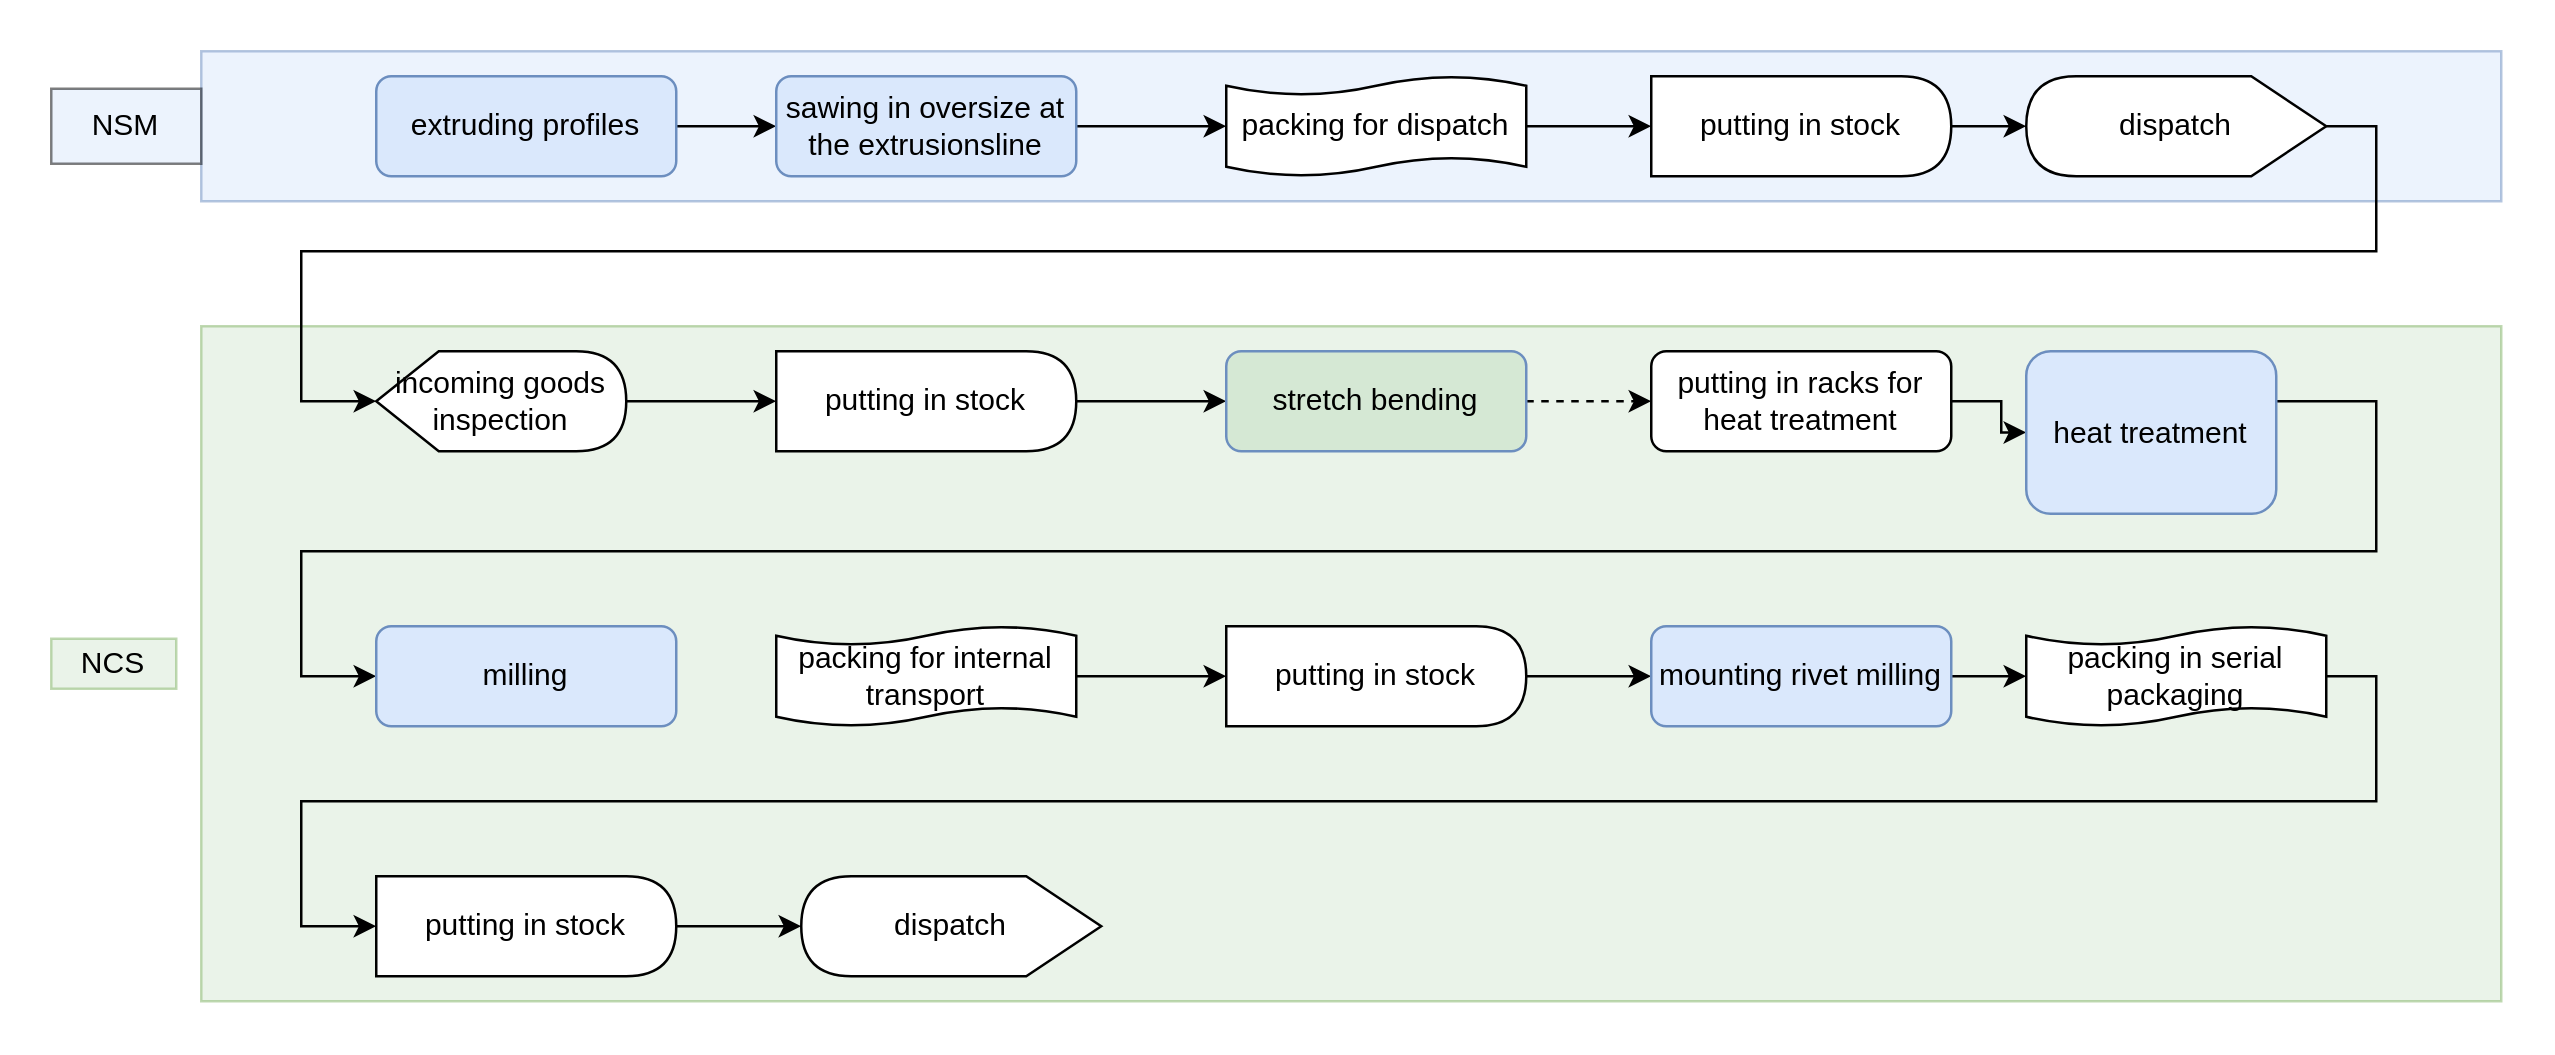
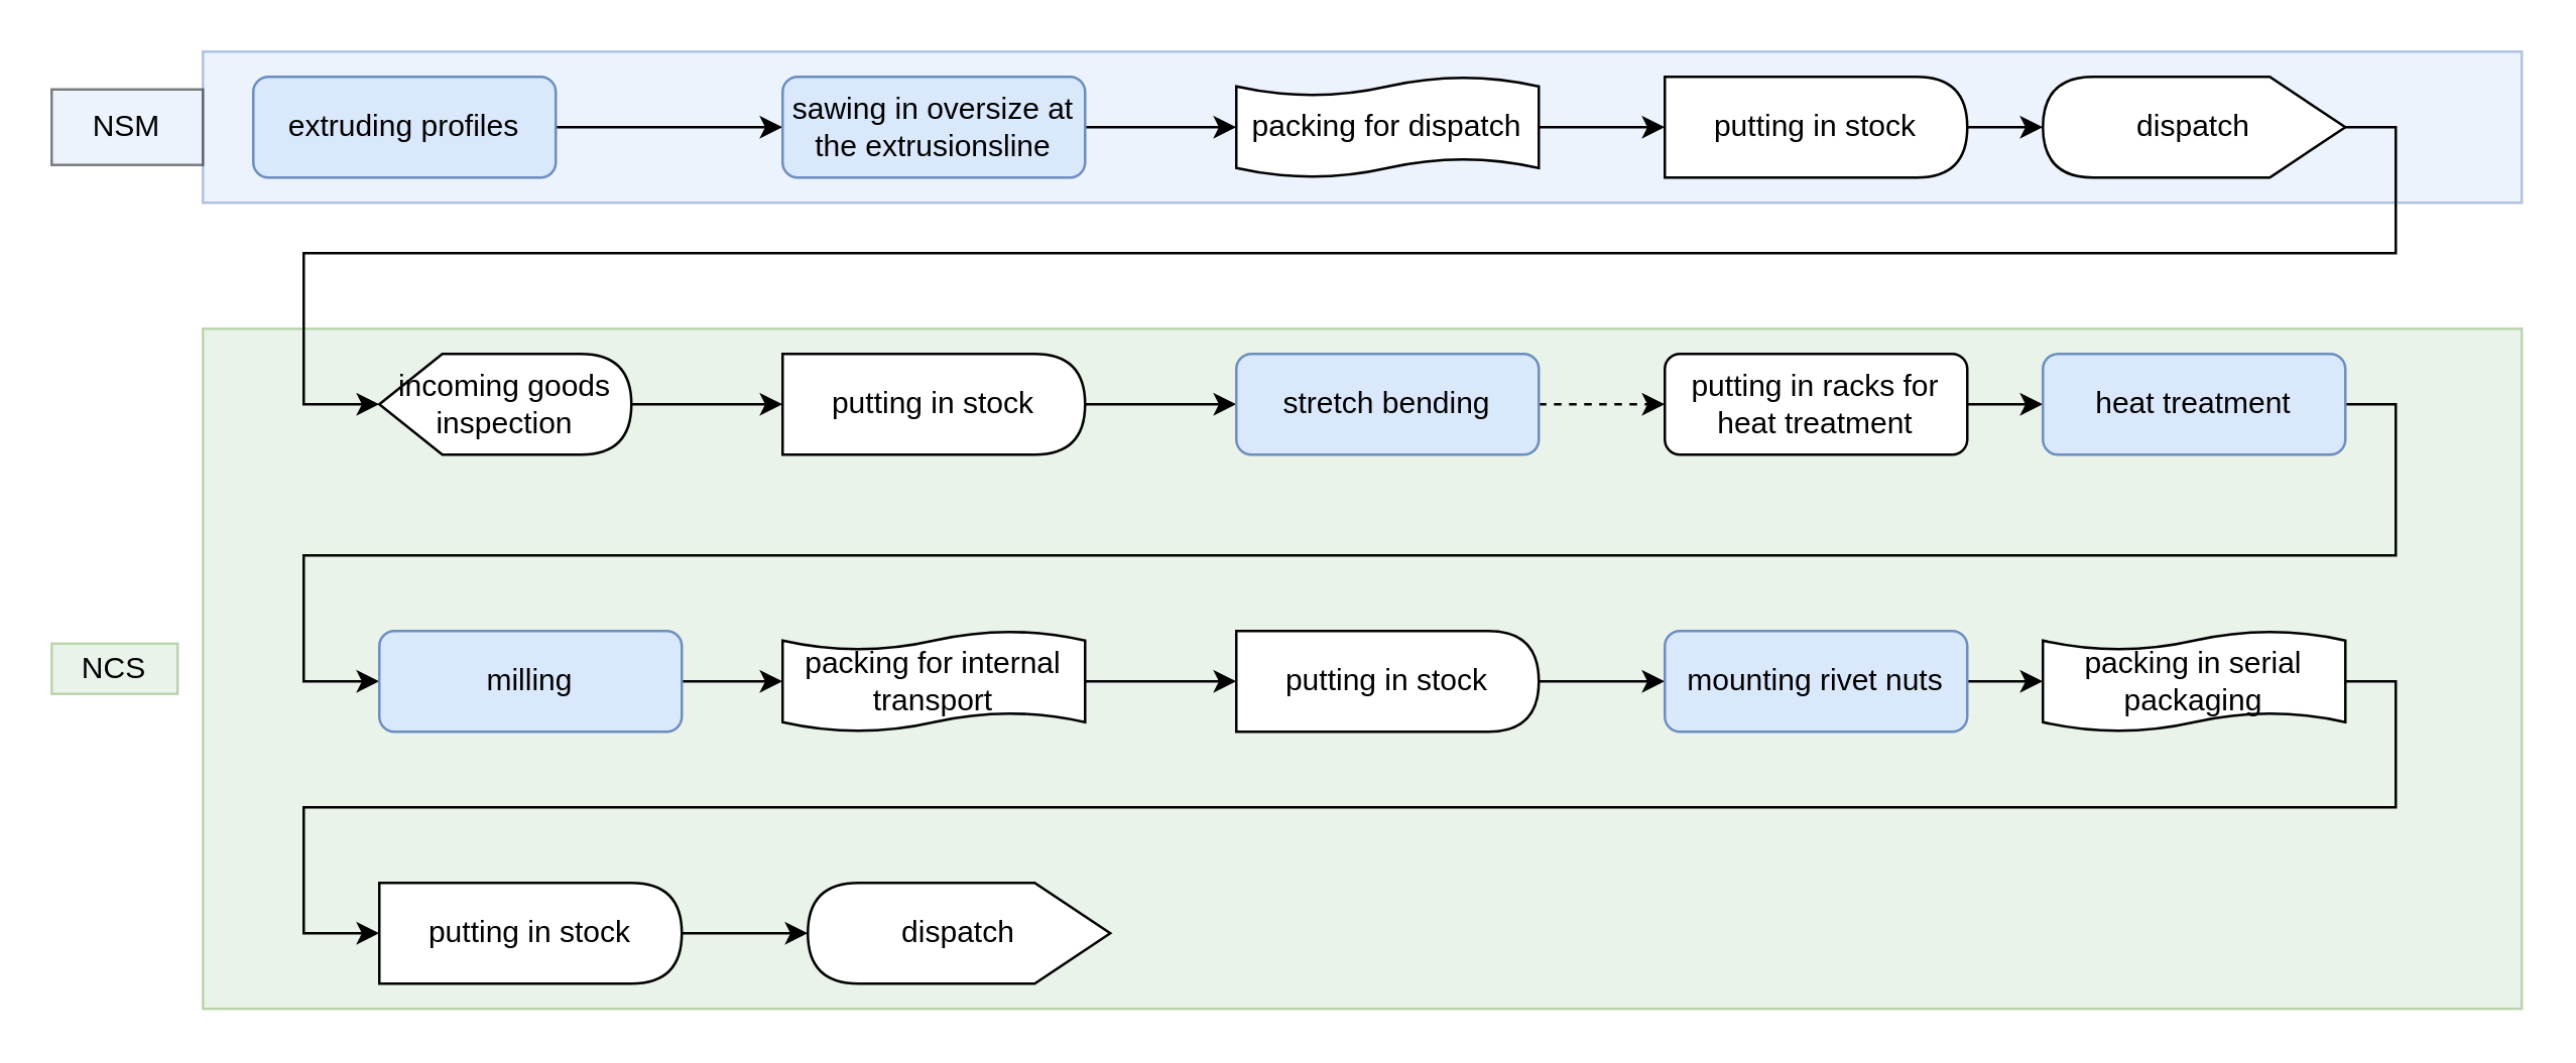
- <mxCell id="5" value="extruding profiles" style="rounded=1;whiteSpace=wrap;html=1;fontSize=12;glass=0;strokeWidth=1;shadow=0;fillColor=#dae8fc;strokeColor=#6c8ebf;" parent="1" vertex="1"><mxGeometry x="150" y="30" width="120" height="40" as="geometry" /></mxCell>
+ <mxCell id="5" value="extruding profiles" style="rounded=1;whiteSpace=wrap;html=1;fontSize=12;glass=0;strokeWidth=1;shadow=0;fillColor=#dae8fc;strokeColor=#6c8ebf;" parent="1" vertex="1"><mxGeometry x="100" y="30" width="120" height="40" as="geometry" /></mxCell>
- <mxCell id="17" value="stretch bending" style="rounded=1;whiteSpace=wrap;html=1;fontSize=12;glass=0;strokeWidth=1;shadow=0;fillColor=#d5e8d4;strokeColor=#6c8ebf;" parent="1" vertex="1"><mxGeometry x="490" y="140" width="120" height="40" as="geometry" /></mxCell>
+ <mxCell id="17" value="stretch bending" style="rounded=1;whiteSpace=wrap;html=1;fontSize=12;glass=0;strokeWidth=1;shadow=0;fillColor=#dae8fc;strokeColor=#6c8ebf;" parent="1" vertex="1"><mxGeometry x="490" y="140" width="120" height="40" as="geometry" /></mxCell>
- <mxCell id="21" value="heat treatment" style="rounded=1;whiteSpace=wrap;html=1;fontSize=12;glass=0;strokeWidth=1;shadow=0;fillColor=#dae8fc;strokeColor=#6c8ebf;" parent="1" vertex="1"><mxGeometry x="810" y="140" width="100" height="65" as="geometry" /></mxCell>
+ <mxCell id="21" value="heat treatment" style="rounded=1;whiteSpace=wrap;html=1;fontSize=12;glass=0;strokeWidth=1;shadow=0;fillColor=#dae8fc;strokeColor=#6c8ebf;" parent="1" vertex="1"><mxGeometry x="810" y="140" width="120" height="40" as="geometry" /></mxCell>
+ <mxCell id="22" value="" style="edgeStyle=orthogonalEdgeStyle;rounded=0;orthogonalLoop=1;jettySize=auto;html=1;" parent="1" source="23" target="25" edge="1"><mxGeometry relative="1" as="geometry" /></mxCell>
- <mxCell id="29" value="mounting rivet milling" style="rounded=1;whiteSpace=wrap;html=1;fontSize=12;glass=0;strokeWidth=1;shadow=0;fillColor=#dae8fc;strokeColor=#6c8ebf;" parent="1" vertex="1"><mxGeometry x="660" y="250" width="120" height="40" as="geometry" /></mxCell>
+ <mxCell id="29" value="mounting rivet nuts" style="rounded=1;whiteSpace=wrap;html=1;fontSize=12;glass=0;strokeWidth=1;shadow=0;fillColor=#dae8fc;strokeColor=#6c8ebf;" parent="1" vertex="1"><mxGeometry x="660" y="250" width="120" height="40" as="geometry" /></mxCell>
